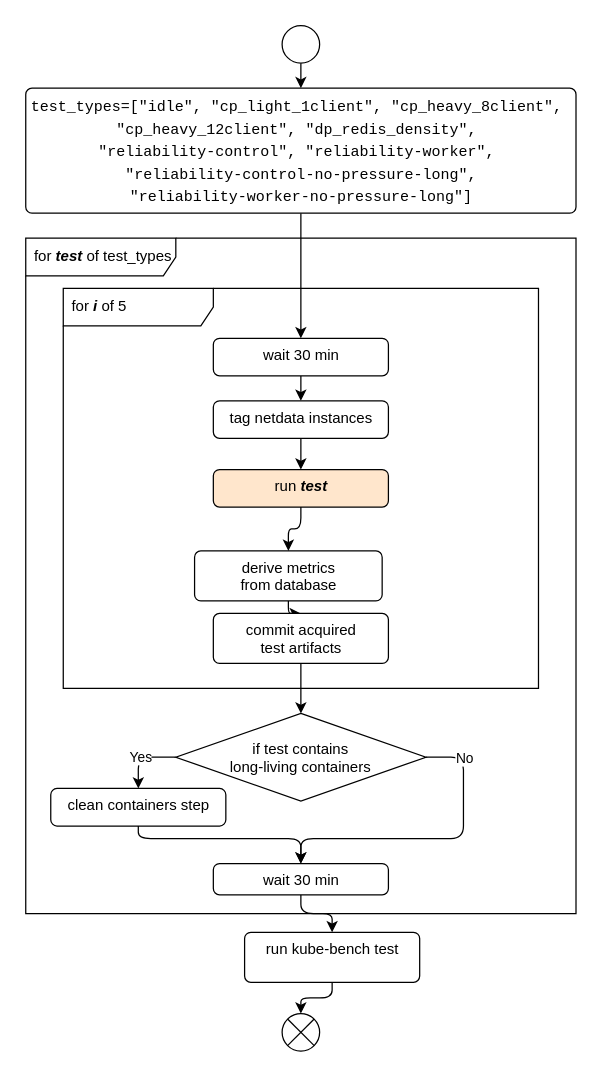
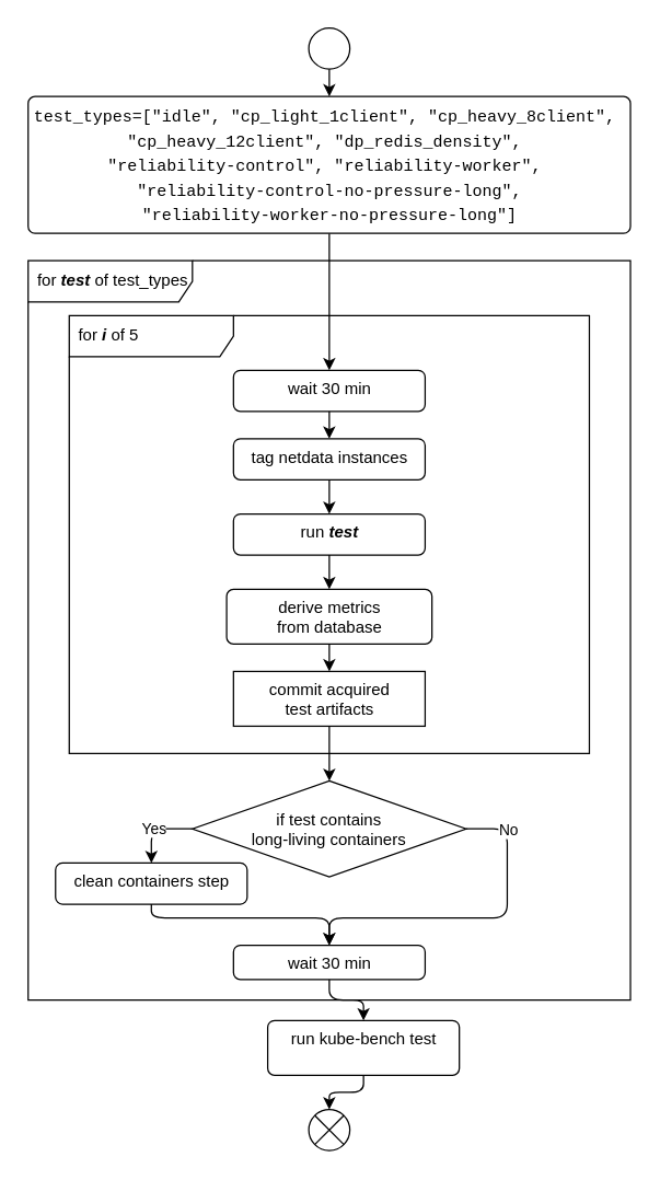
- <mxCell id="14" value="run &lt;b&gt;&lt;i&gt;test&lt;/i&gt;&lt;/b&gt;" style="html=1;align=center;verticalAlign=top;rounded=1;absoluteArcSize=1;arcSize=10;dashed=0;labelBackgroundColor=none;fillColor=#ffe6cc;" vertex="1" parent="1"><mxGeometry x="170" y="375" width="140" height="30" as="geometry" /></mxCell>
+ <mxCell id="14" value="run &lt;b&gt;&lt;i&gt;test&lt;/i&gt;&lt;/b&gt;" style="html=1;align=center;verticalAlign=top;rounded=1;absoluteArcSize=1;arcSize=10;dashed=0;labelBackgroundColor=none;" vertex="1" parent="1"><mxGeometry x="170" y="375" width="140" height="30" as="geometry" /></mxCell>
- <mxCell id="16" value="derive metrics &lt;br&gt;from database" style="html=1;align=center;verticalAlign=top;rounded=1;absoluteArcSize=1;arcSize=10;dashed=0;labelBackgroundColor=none;" vertex="1" parent="1"><mxGeometry x="155" y="440" width="150" height="40" as="geometry" /></mxCell>
+ <mxCell id="16" value="derive metrics &lt;br&gt;from database" style="html=1;align=center;verticalAlign=top;rounded=1;absoluteArcSize=1;arcSize=10;dashed=0;labelBackgroundColor=none;" vertex="1" parent="1"><mxGeometry x="165" y="430" width="150" height="40" as="geometry" /></mxCell>
- <mxCell id="18" value="commit acquired &lt;br&gt;test artifacts" style="html=1;align=center;verticalAlign=top;rounded=1;absoluteArcSize=1;arcSize=10;dashed=0;labelBackgroundColor=none;" vertex="1" parent="1"><mxGeometry x="170" y="490" width="140" height="40" as="geometry" /></mxCell>
+ <mxCell id="18" value="commit acquired &lt;br&gt;test artifacts" style="html=1;align=center;verticalAlign=top;absoluteArcSize=1;arcSize=10;dashed=0;labelBackgroundColor=none;rounded=0;" vertex="1" parent="1"><mxGeometry x="170" y="490" width="140" height="40" as="geometry" /></mxCell>
